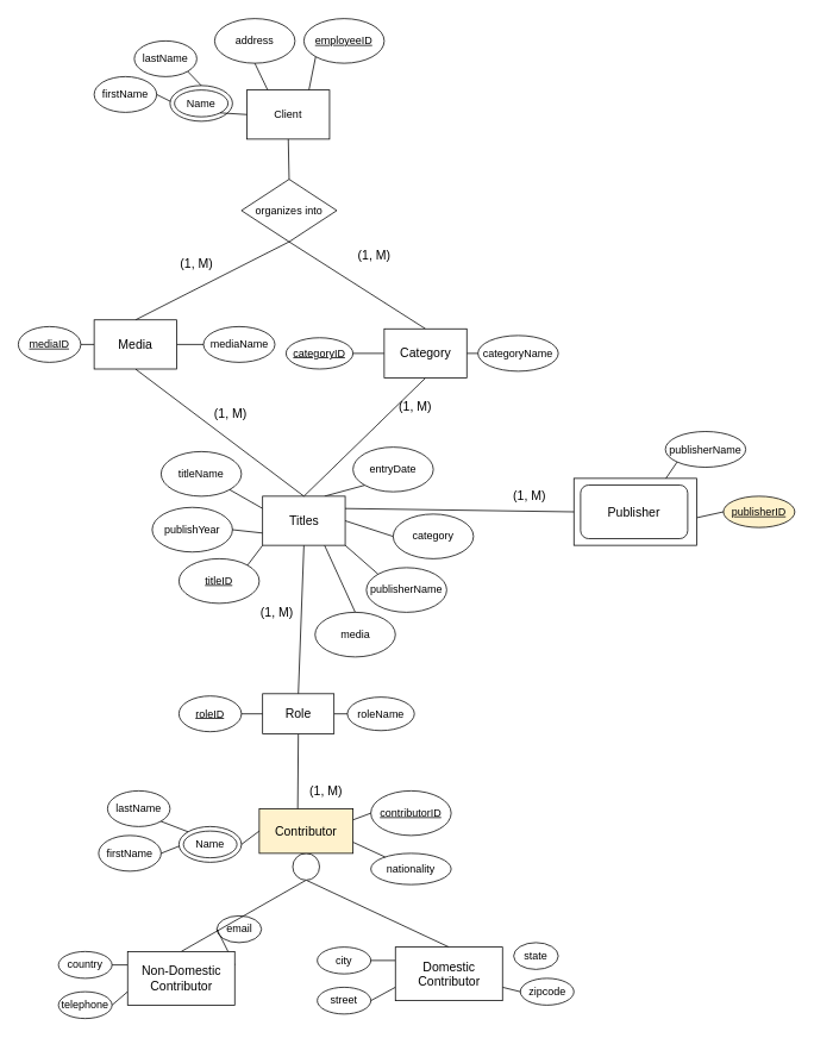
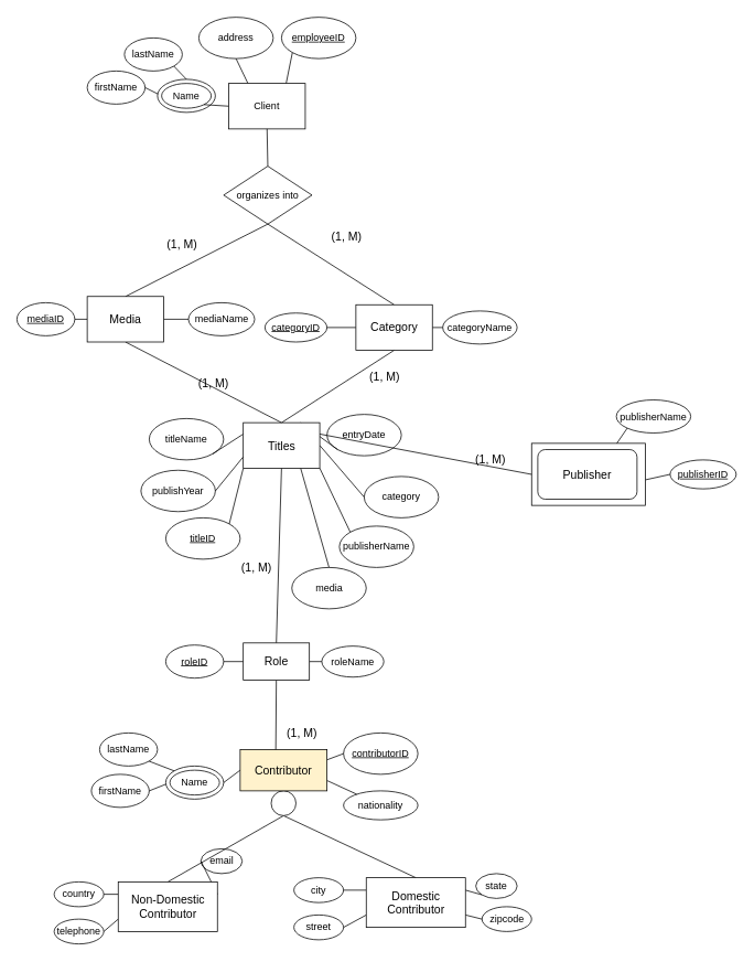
- <mxCell id="51" value="&lt;u&gt;publisherID&lt;/u&gt;" style="ellipse;whiteSpace=wrap;html=1;fillColor=#fff2cc;" parent="1" vertex="1"><mxGeometry x="810" y="555" width="80" height="35" as="geometry" /></mxCell>
+ <mxCell id="51" value="&lt;u&gt;publisherID&lt;/u&gt;" style="ellipse;whiteSpace=wrap;html=1;" parent="1" vertex="1"><mxGeometry x="810" y="555" width="80" height="35" as="geometry" /></mxCell>
- <mxCell id="79" value="&lt;font style=&quot;font-size: 14px&quot;&gt;Titles&lt;/font&gt;" style="rounded=0;whiteSpace=wrap;html=1;" parent="1" vertex="1"><mxGeometry x="293.75" y="555" width="92.5" height="55" as="geometry" /></mxCell>
+ <mxCell id="79" value="&lt;font style=&quot;font-size: 14px&quot;&gt;Titles&lt;/font&gt;" style="rounded=0;whiteSpace=wrap;html=1;" parent="1" vertex="1"><mxGeometry x="293.75" y="510" width="92.5" height="55" as="geometry" /></mxCell>
+ <mxCell id="47" value="" style="endArrow=none;html=1;entryX=1;entryY=0.25;entryDx=0;entryDy=0;exitX=0;exitY=1;exitDx=0;exitDy=0;" parent="1" source="44" target="88" edge="1"><mxGeometry width="50" height="50" relative="1" as="geometry"><mxPoint x="815" y="1055" as="sourcePoint" /><mxPoint x="555" y="1085" as="targetPoint" /></mxGeometry></mxCell>
